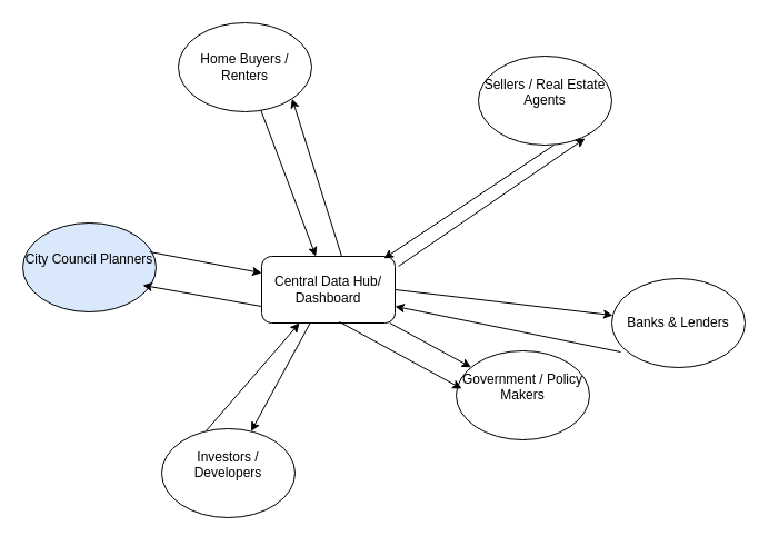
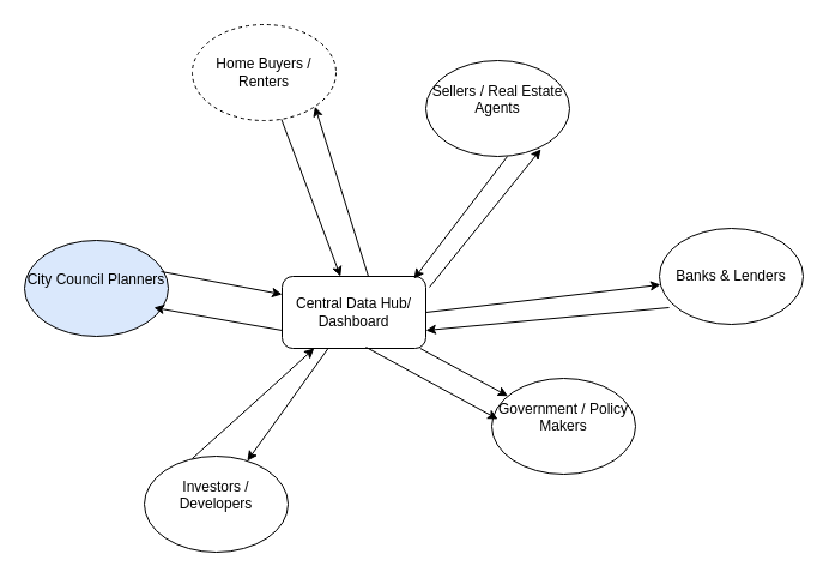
- <mxCell id="3" value="Home Buyers / Renters" style="ellipse;whiteSpace=wrap;html=1;" vertex="1" parent="1"><mxGeometry x="160" y="20" width="120" height="80" as="geometry" /></mxCell>
+ <mxCell id="3" value="Home Buyers / Renters" style="ellipse;whiteSpace=wrap;html=1;dashed=1;" vertex="1" parent="1"><mxGeometry x="160" y="20" width="120" height="80" as="geometry" /></mxCell>
- <mxCell id="4" value="&#10;Sellers / Real Estate Agents &#10;&#10;" style="ellipse;whiteSpace=wrap;html=1;" vertex="1" parent="1"><mxGeometry x="430" y="50" width="120" height="80" as="geometry" /></mxCell>
+ <mxCell id="4" value="&#10;Sellers / Real Estate Agents &#10;&#10;" style="ellipse;whiteSpace=wrap;html=1;" vertex="1" parent="1"><mxGeometry x="355" y="50" width="120" height="80" as="geometry" /></mxCell>
- <mxCell id="5" value="Banks &amp;amp; Lenders" style="ellipse;whiteSpace=wrap;html=1;" vertex="1" parent="1"><mxGeometry x="550" y="250" width="120" height="80" as="geometry" /></mxCell>
+ <mxCell id="5" value="Banks &amp;amp; Lenders" style="ellipse;whiteSpace=wrap;html=1;" vertex="1" parent="1"><mxGeometry x="550" y="190" width="120" height="80" as="geometry" /></mxCell>
- <mxCell id="7" value="&#10;Investors / Developers&#10;&#10;" style="ellipse;whiteSpace=wrap;html=1;" vertex="1" parent="1"><mxGeometry x="145" y="385" width="120" height="80" as="geometry" /></mxCell>
+ <mxCell id="7" value="&#10;Investors / Developers&#10;&#10;" style="ellipse;whiteSpace=wrap;html=1;" vertex="1" parent="1"><mxGeometry x="120" y="380" width="120" height="80" as="geometry" /></mxCell>
